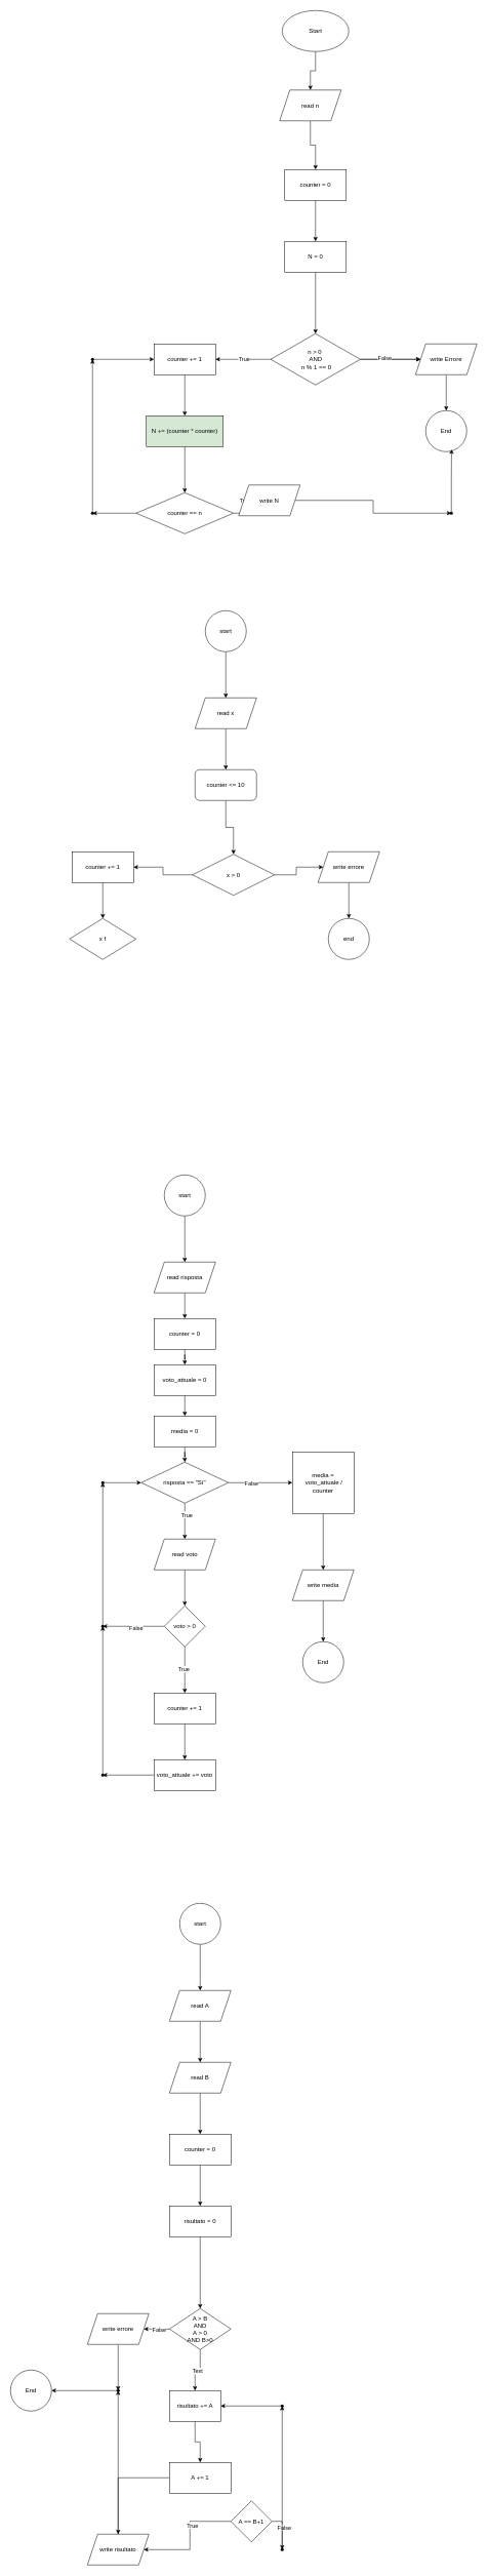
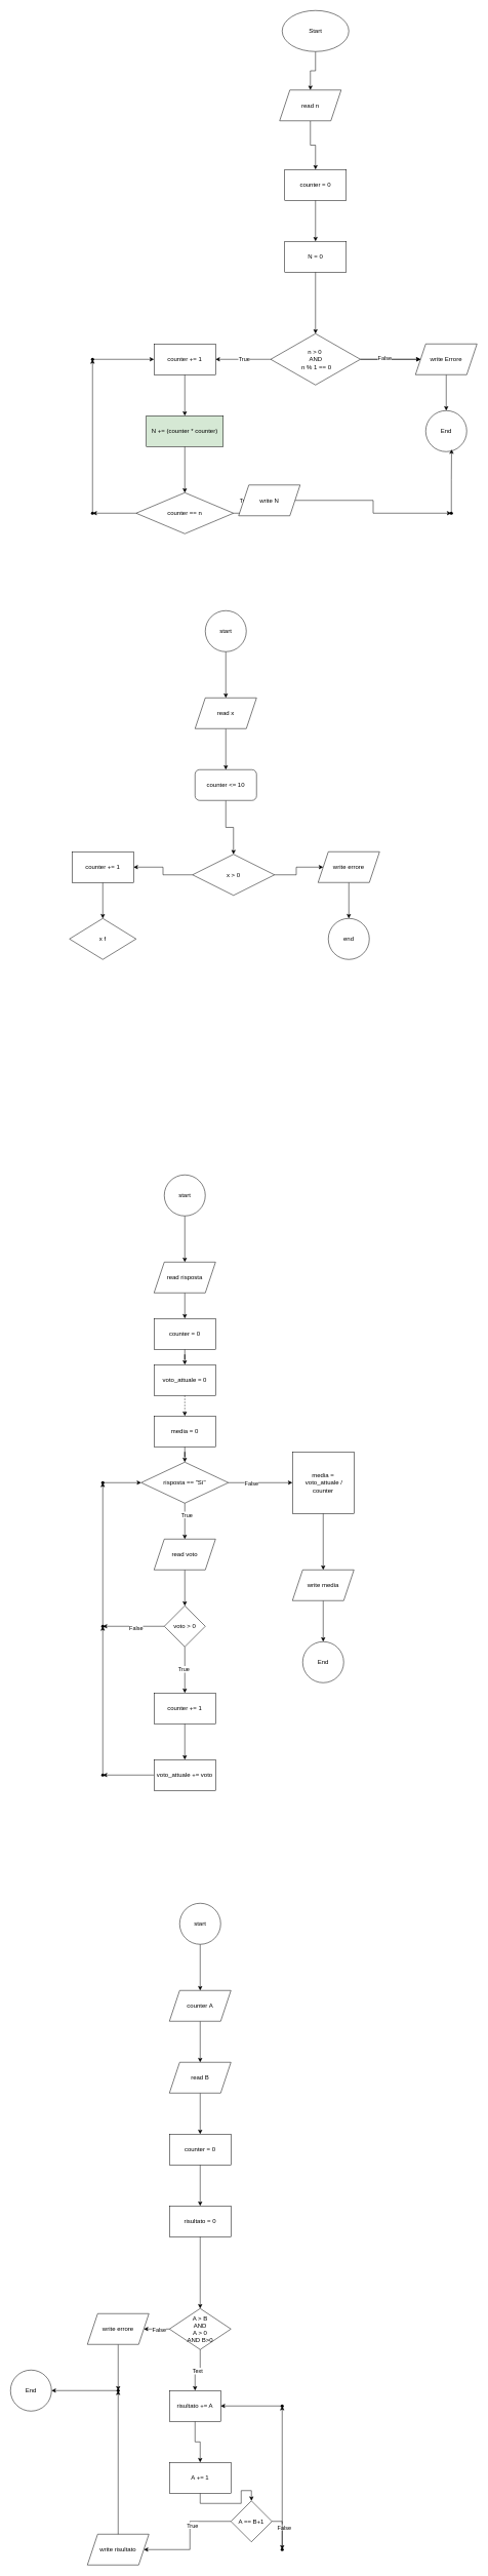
- <mxCell id="76" value="" style="edgeStyle=orthogonalEdgeStyle;rounded=0;orthogonalLoop=1;jettySize=auto;html=1;" edge="1" parent="1" source="77" target="75"><mxGeometry relative="1" as="geometry" /></mxCell>
+ <mxCell id="76" value="" style="edgeStyle=orthogonalEdgeStyle;rounded=0;orthogonalLoop=1;jettySize=auto;html=1;dashed=1;" edge="1" parent="1" source="77" target="75"><mxGeometry relative="1" as="geometry" /></mxCell>
- <mxCell id="90" value="read A" style="shape=parallelogram;perimeter=parallelogramPerimeter;whiteSpace=wrap;html=1;fixedSize=1;" vertex="1" parent="1"><mxGeometry x="330" y="3880" width="120" height="60" as="geometry" /></mxCell>
+ <mxCell id="90" value="counter A" style="shape=parallelogram;perimeter=parallelogramPerimeter;whiteSpace=wrap;html=1;fixedSize=1;" vertex="1" parent="1"><mxGeometry x="330" y="3880" width="120" height="60" as="geometry" /></mxCell>
- <mxCell id="109" value="" style="edgeStyle=orthogonalEdgeStyle;rounded=0;orthogonalLoop=1;jettySize=auto;html=1;" edge="1" parent="1" source="110" target="116"><mxGeometry relative="1" as="geometry" /></mxCell>
+ <mxCell id="109" value="" style="edgeStyle=orthogonalEdgeStyle;rounded=0;orthogonalLoop=1;jettySize=auto;html=1;" edge="1" parent="1" source="110" target="115"><mxGeometry relative="1" as="geometry" /></mxCell>
